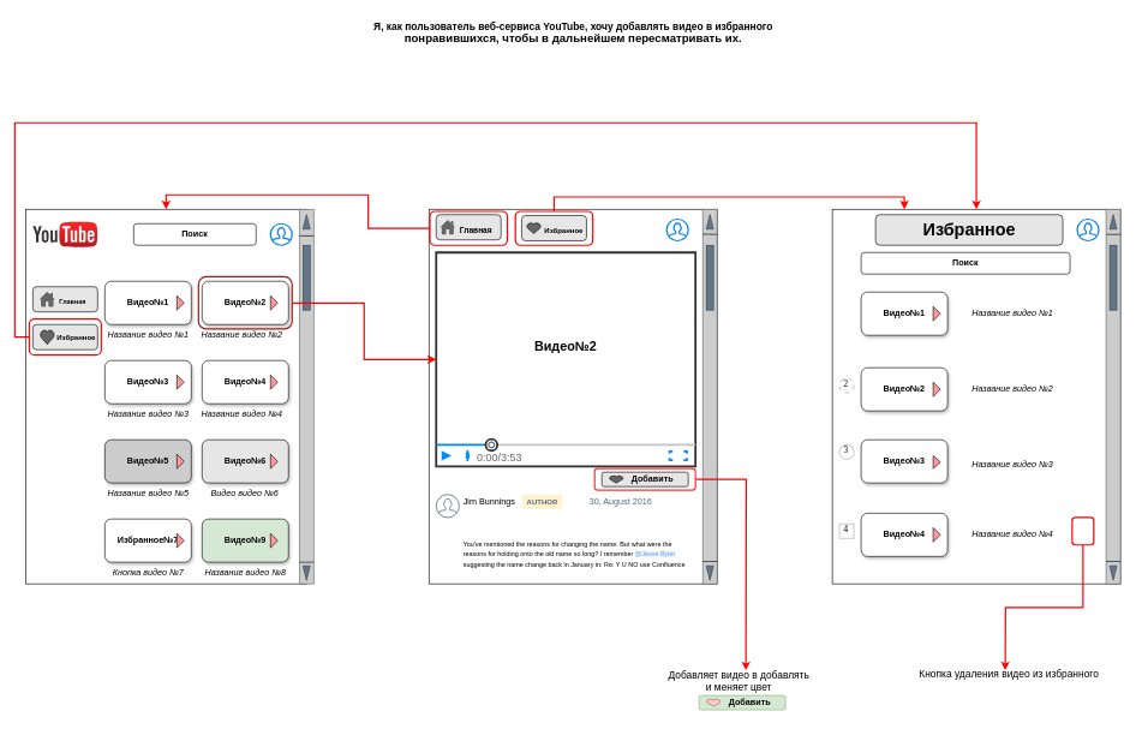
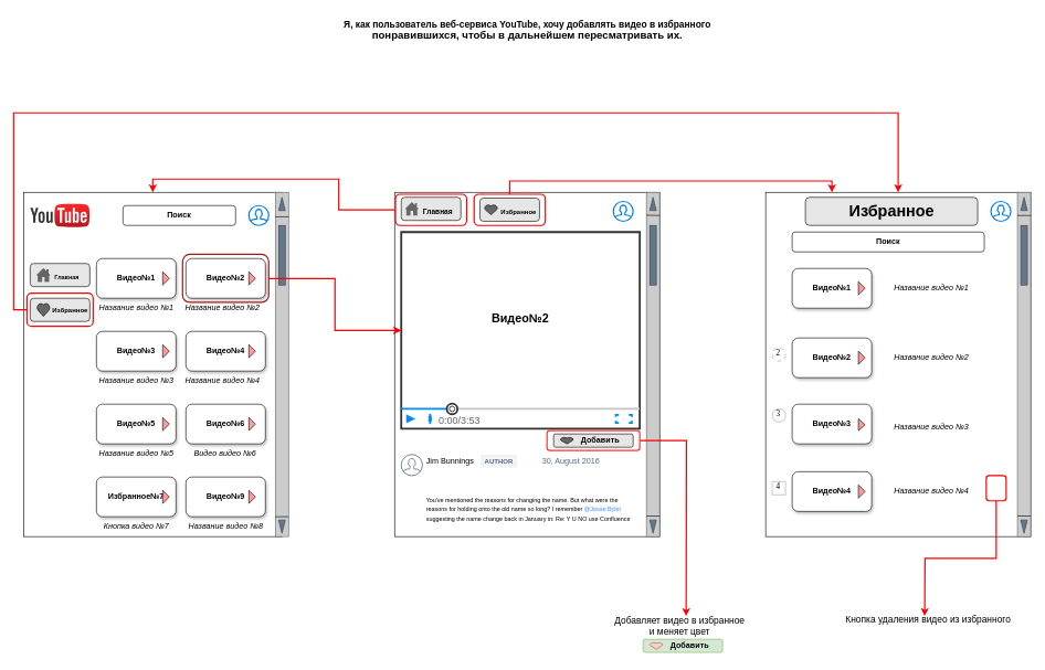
- <mxCell id="15" value="&lt;b&gt;Видео№5&lt;/b&gt;" style="rounded=1;whiteSpace=wrap;html=1;shadow=1;fillColor=#cccccc;" vertex="1" parent="1"><mxGeometry x="145" y="610" width="120" height="60" as="geometry" /></mxCell>
+ <mxCell id="15" value="&lt;b&gt;Видео№5&lt;/b&gt;" style="rounded=1;whiteSpace=wrap;html=1;shadow=1;" vertex="1" parent="1"><mxGeometry x="145" y="610" width="120" height="60" as="geometry" /></mxCell>
- <mxCell id="16" value="&lt;b&gt;Видео№6&lt;/b&gt;" style="rounded=1;whiteSpace=wrap;html=1;shadow=1;fillColor=#e6e6e6;" vertex="1" parent="1"><mxGeometry x="280" y="610" width="120" height="60" as="geometry" /></mxCell>
+ <mxCell id="16" value="&lt;b&gt;Видео№6&lt;/b&gt;" style="rounded=1;whiteSpace=wrap;html=1;shadow=1;" vertex="1" parent="1"><mxGeometry x="280" y="610" width="120" height="60" as="geometry" /></mxCell>
- <mxCell id="54" value="AUTHOR" style="rounded=1;arcSize=5;fillColor=#fff2cc;strokeColor=none;fontColor=#596780;align=center;verticalAlign=middle;whiteSpace=wrap;fontSize=10;fontStyle=1;html=1;" vertex="1" parent="1"><mxGeometry x="725" y="686" width="55" height="20" as="geometry" /></mxCell>
+ <mxCell id="54" value="AUTHOR" style="rounded=1;arcSize=5;fillColor=#F2F3F5;strokeColor=none;fontColor=#596780;align=center;verticalAlign=middle;whiteSpace=wrap;fontSize=10;fontStyle=1;html=1" vertex="1" parent="1"><mxGeometry x="725" y="686" width="55" height="20" as="geometry" /></mxCell>
- <mxCell id="18" value="&lt;b&gt;Видео№9&lt;/b&gt;" style="rounded=1;whiteSpace=wrap;html=1;shadow=1;fillColor=#d5e8d4;" vertex="1" parent="1"><mxGeometry x="280" y="720" width="120" height="60" as="geometry" /></mxCell>
+ <mxCell id="18" value="&lt;b&gt;Видео№9&lt;/b&gt;" style="rounded=1;whiteSpace=wrap;html=1;shadow=1;" vertex="1" parent="1"><mxGeometry x="280" y="720" width="120" height="60" as="geometry" /></mxCell>
- <mxCell id="115" value="&lt;span style=&quot;font-size: 14px;&quot;&gt;Добавляет видео в добавлять&lt;/span&gt;&lt;div&gt;&lt;span style=&quot;font-size: 14px;&quot;&gt;и меняет цвет&lt;/span&gt;&lt;/div&gt;" style="text;html=1;align=center;verticalAlign=middle;resizable=0;points=[];autosize=1;strokeColor=none;fillColor=none;" vertex="1" parent="1"><mxGeometry x="915" y="920" width="220" height="50" as="geometry" /></mxCell>
+ <mxCell id="115" value="&lt;span style=&quot;font-size: 14px;&quot;&gt;Добавляет видео в избранное&lt;/span&gt;&lt;div&gt;&lt;span style=&quot;font-size: 14px;&quot;&gt;и меняет цвет&lt;/span&gt;&lt;/div&gt;" style="text;html=1;align=center;verticalAlign=middle;resizable=0;points=[];autosize=1;strokeColor=none;fillColor=none;" vertex="1" parent="1"><mxGeometry x="915" y="920" width="220" height="50" as="geometry" /></mxCell>
